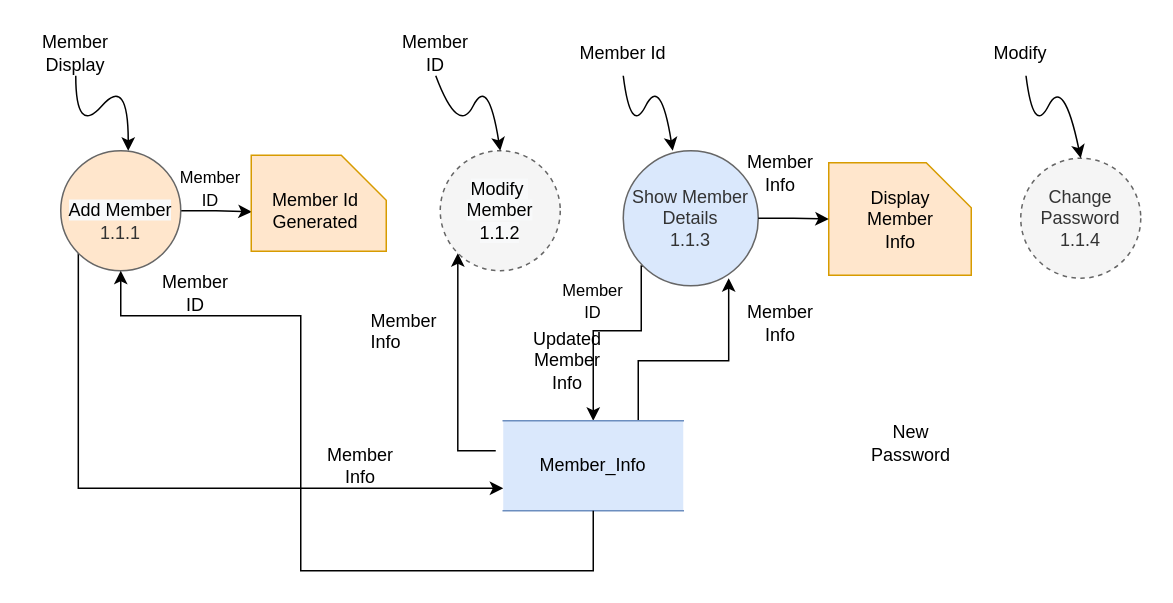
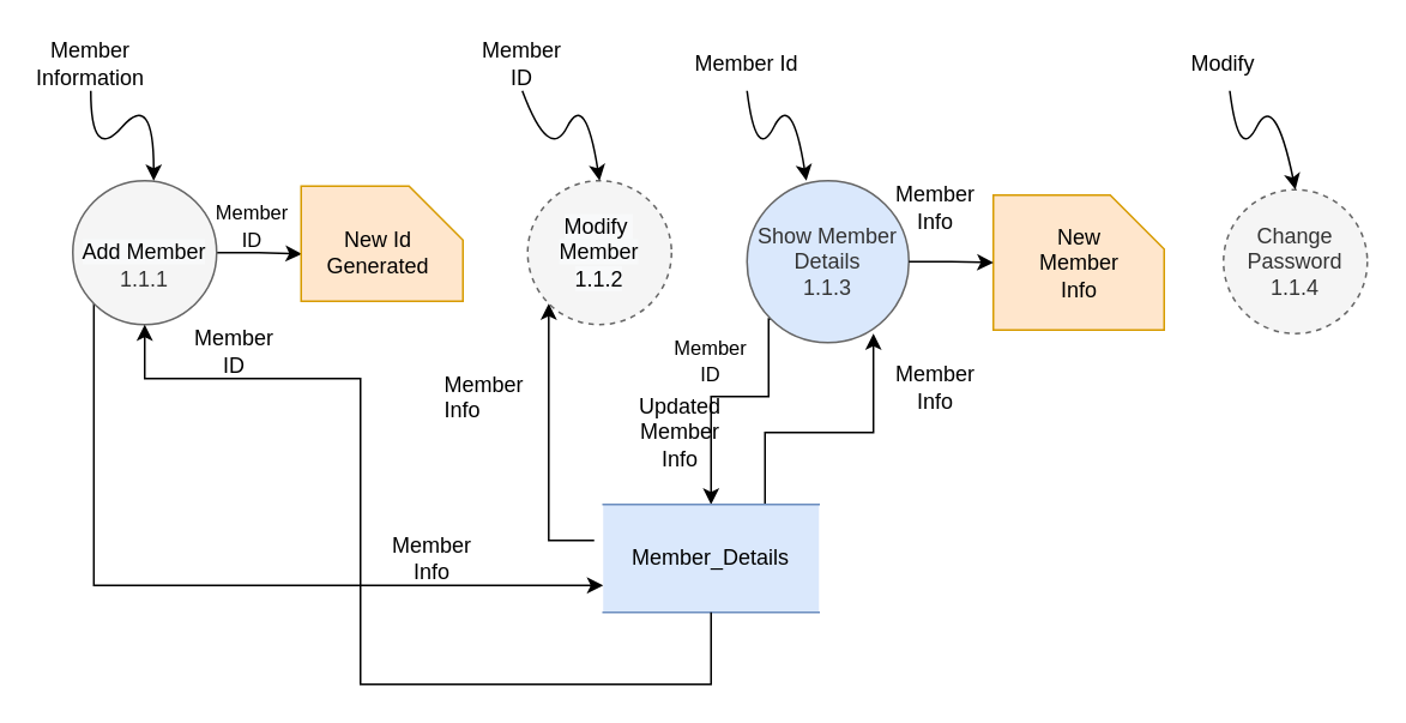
- <mxCell id="16" value="Member Display" style="text;html=1;strokeColor=none;fillColor=none;align=center;verticalAlign=middle;whiteSpace=wrap;rounded=0;" parent="1" vertex="1"><mxGeometry x="20" y="20" width="60" height="30" as="geometry" /></mxCell>
+ <mxCell id="16" value="Member Information" style="text;html=1;strokeColor=none;fillColor=none;align=center;verticalAlign=middle;whiteSpace=wrap;rounded=0;" parent="1" vertex="1"><mxGeometry x="20" y="20" width="60" height="30" as="geometry" /></mxCell>
- <mxCell id="7" value="&lt;br&gt;&lt;span style=&quot;color: rgb(0, 0, 0); font-family: helvetica; font-size: 12px; font-style: normal; font-weight: 400; letter-spacing: normal; text-align: center; text-indent: 0px; text-transform: none; word-spacing: 0px; background-color: rgb(248, 249, 250); display: inline; float: none;&quot;&gt;Add Member&lt;/span&gt;&lt;br&gt;1.1.1" style="ellipse;whiteSpace=wrap;html=1;aspect=fixed;fillColor=#ffe6cc;strokeColor=#666666;fontColor=#333333;" parent="1" vertex="1"><mxGeometry x="40" y="100" width="80" height="80" as="geometry" /></mxCell>
+ <mxCell id="7" value="&lt;br&gt;&lt;span style=&quot;color: rgb(0, 0, 0); font-family: helvetica; font-size: 12px; font-style: normal; font-weight: 400; letter-spacing: normal; text-align: center; text-indent: 0px; text-transform: none; word-spacing: 0px; background-color: rgb(248, 249, 250); display: inline; float: none;&quot;&gt;Add Member&lt;/span&gt;&lt;br&gt;1.1.1" style="ellipse;whiteSpace=wrap;html=1;aspect=fixed;fillColor=#f5f5f5;strokeColor=#666666;fontColor=#333333;" parent="1" vertex="1"><mxGeometry x="40" y="100" width="80" height="80" as="geometry" /></mxCell>
- <mxCell id="22" value="Member Id&lt;br&gt;Generated" style="text;html=1;strokeColor=none;fillColor=none;align=center;verticalAlign=middle;whiteSpace=wrap;rounded=0;" parent="1" vertex="1"><mxGeometry x="180" y="125" width="60" height="30" as="geometry" /></mxCell>
+ <mxCell id="22" value="New Id&lt;br&gt;Generated" style="text;html=1;strokeColor=none;fillColor=none;align=center;verticalAlign=middle;whiteSpace=wrap;rounded=0;" parent="1" vertex="1"><mxGeometry x="180" y="125" width="60" height="30" as="geometry" /></mxCell>
- <mxCell id="19" value="Display Member Info" style="text;html=1;strokeColor=none;fillColor=none;align=center;verticalAlign=middle;whiteSpace=wrap;rounded=0;" parent="1" vertex="1"><mxGeometry x="569.5" y="130.5" width="60" height="30" as="geometry" /></mxCell>
+ <mxCell id="19" value="New Member Info" style="text;html=1;strokeColor=none;fillColor=none;align=center;verticalAlign=middle;whiteSpace=wrap;rounded=0;" parent="1" vertex="1"><mxGeometry x="569.5" y="130.5" width="60" height="30" as="geometry" /></mxCell>
- <mxCell id="34" value="New Password" style="text;html=1;strokeColor=none;fillColor=none;align=center;verticalAlign=middle;whiteSpace=wrap;rounded=0;" parent="1" vertex="1"><mxGeometry x="577" y="280" width="60" height="30" as="geometry" /></mxCell>
- <mxCell id="10" value="Member_Info" style="shape=partialRectangle;whiteSpace=wrap;html=1;left=0;right=0;fillColor=#dae8fc;strokeColor=#6c8ebf;" parent="1" vertex="1"><mxGeometry x="335" y="280" width="120" height="60" as="geometry" /></mxCell>
+ <mxCell id="10" value="Member_Details" style="shape=partialRectangle;whiteSpace=wrap;html=1;left=0;right=0;fillColor=#dae8fc;strokeColor=#6c8ebf;" parent="1" vertex="1"><mxGeometry x="335" y="280" width="120" height="60" as="geometry" /></mxCell>
